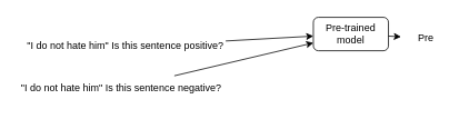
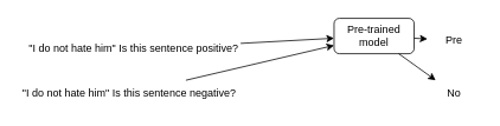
+ <mxCell id="10" value="" style="endArrow=classic;html=1;rounded=0;" edge="1" parent="1" source="2" target="8"><mxGeometry width="50" height="50" relative="1" as="geometry"><mxPoint x="280" y="240" as="sourcePoint" /><mxPoint x="330" y="190" as="targetPoint" /></mxGeometry></mxCell>
+ <mxCell id="8" value="No" style="text;html=1;strokeColor=none;fillColor=none;align=center;verticalAlign=middle;whiteSpace=wrap;rounded=0;" vertex="1" parent="1"><mxGeometry x="480" y="90" width="60" height="30" as="geometry" /></mxCell>
